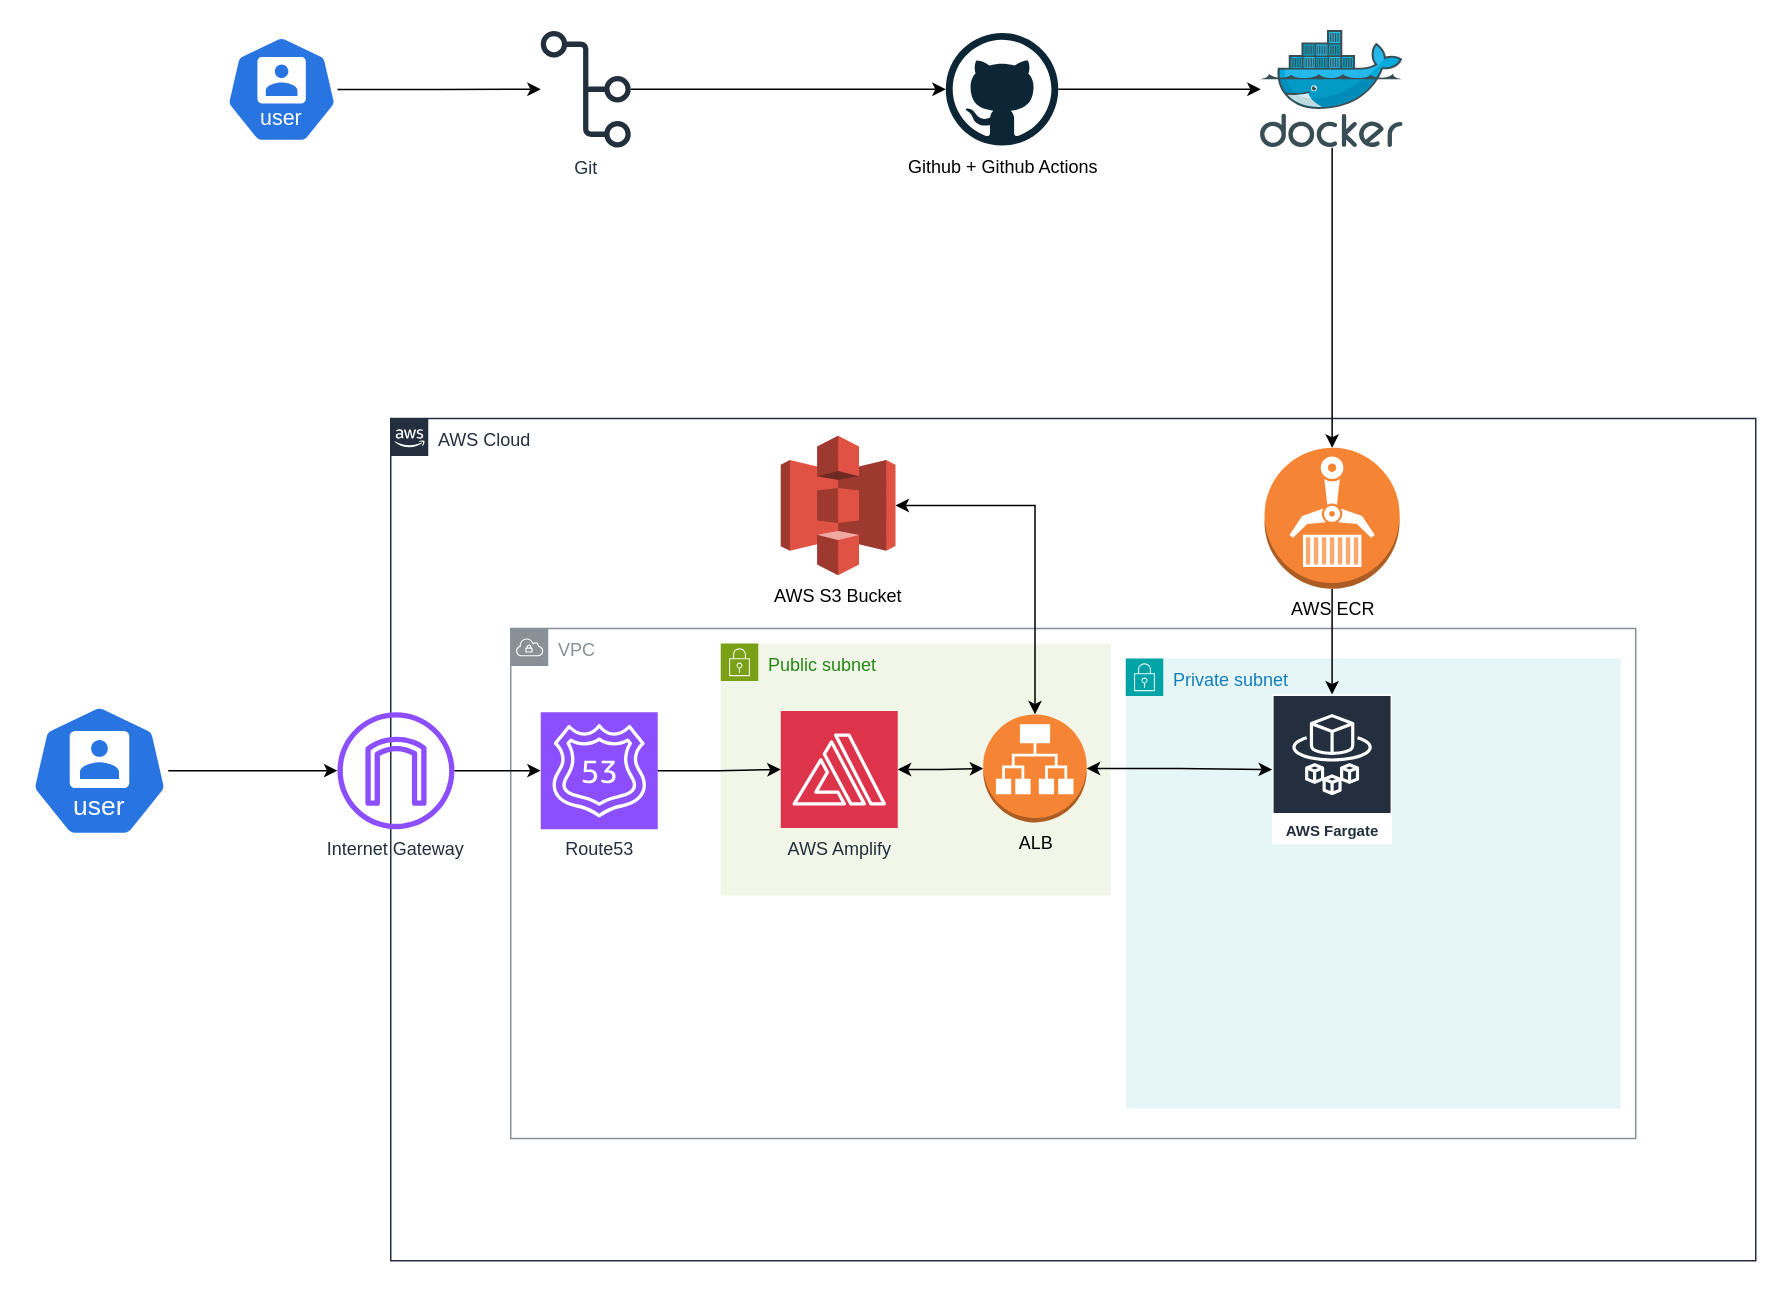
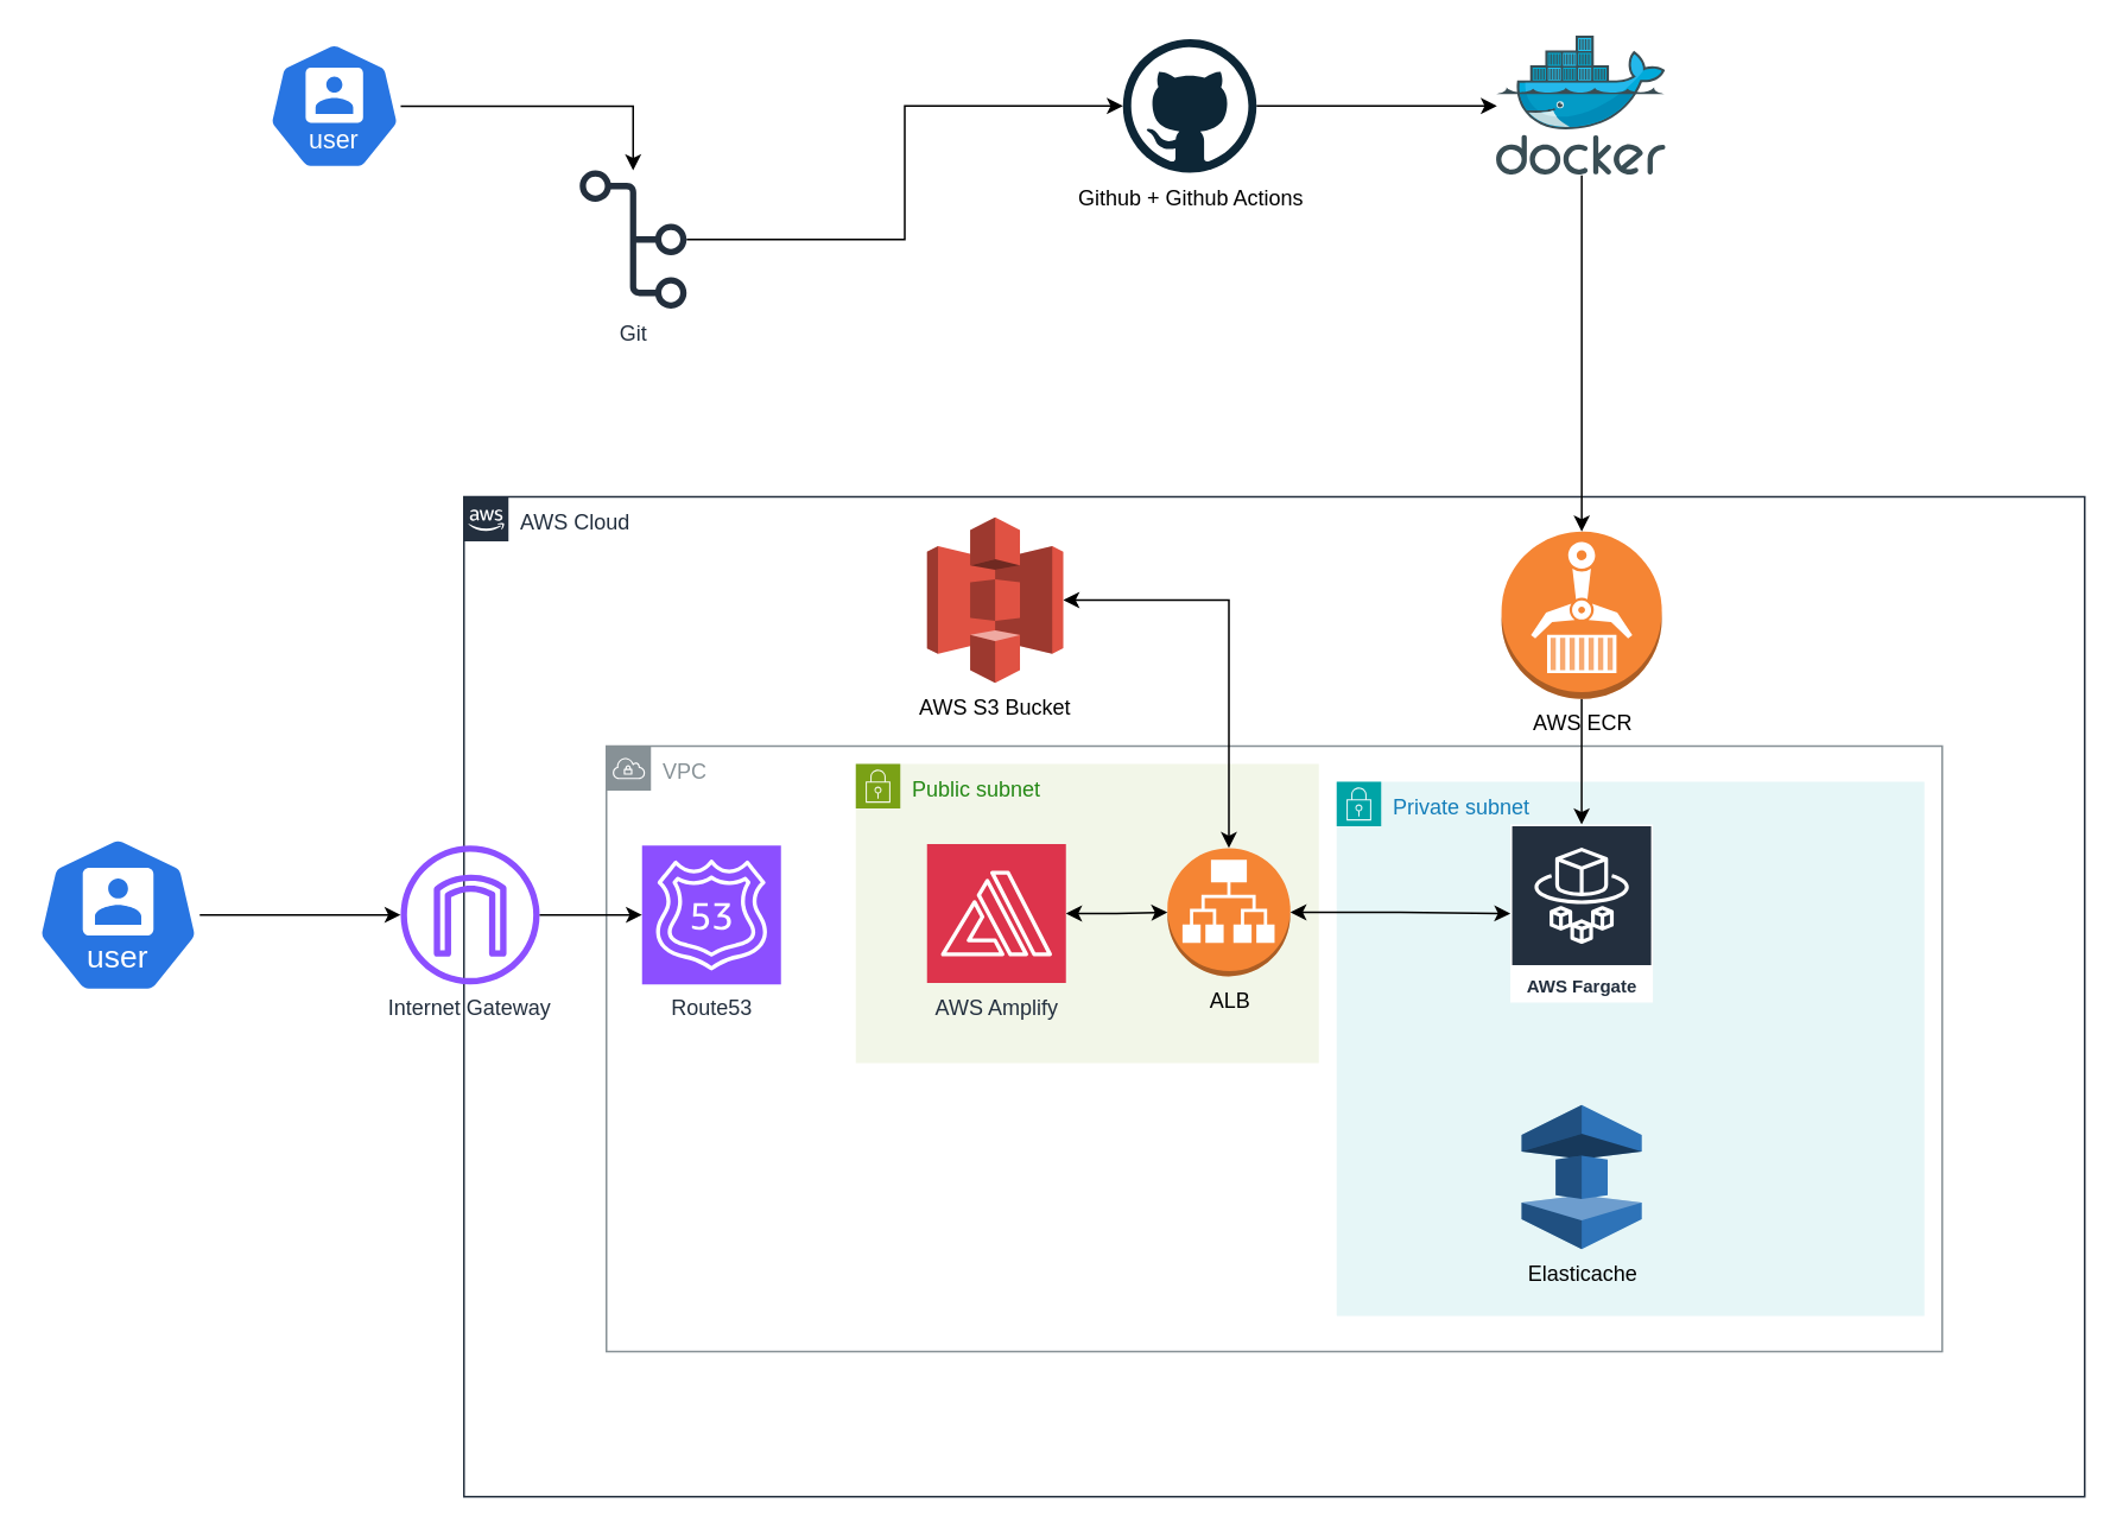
- <mxCell id="21" value="Git" style="sketch=0;outlineConnect=0;fontColor=#232F3E;gradientColor=none;fillColor=#232F3D;strokeColor=none;dashed=0;verticalLabelPosition=bottom;verticalAlign=top;align=center;html=1;fontSize=12;fontStyle=0;aspect=fixed;pointerEvents=1;shape=mxgraph.aws4.git_repository;" parent="1" vertex="1"><mxGeometry x="360" y="20" width="60" height="78" as="geometry" /></mxCell>
+ <mxCell id="21" value="Git" style="sketch=0;outlineConnect=0;fontColor=#232F3E;gradientColor=none;fillColor=#232F3D;strokeColor=none;dashed=0;verticalLabelPosition=bottom;verticalAlign=top;align=center;html=1;fontSize=12;fontStyle=0;aspect=fixed;pointerEvents=1;shape=mxgraph.aws4.git_repository;" parent="1" vertex="1"><mxGeometry x="325" y="95" width="60" height="78" as="geometry" /></mxCell>
- <mxCell id="11" style="edgeStyle=orthogonalEdgeStyle;rounded=0;orthogonalLoop=1;jettySize=auto;html=1;entryX=0;entryY=0.5;entryDx=0;entryDy=0;entryPerimeter=0;" parent="2" source="10" target="17" edge="1"><mxGeometry relative="1" as="geometry" /></mxCell>
+ <mxCell id="16" value="Elasticache" style="outlineConnect=0;dashed=0;verticalLabelPosition=bottom;verticalAlign=top;align=center;html=1;shape=mxgraph.aws3.elasticache;fillColor=#2E73B8;gradientColor=none;" parent="2" vertex="1"><mxGeometry x="593.81" y="341.5" width="67.5" height="81" as="geometry" /></mxCell>
